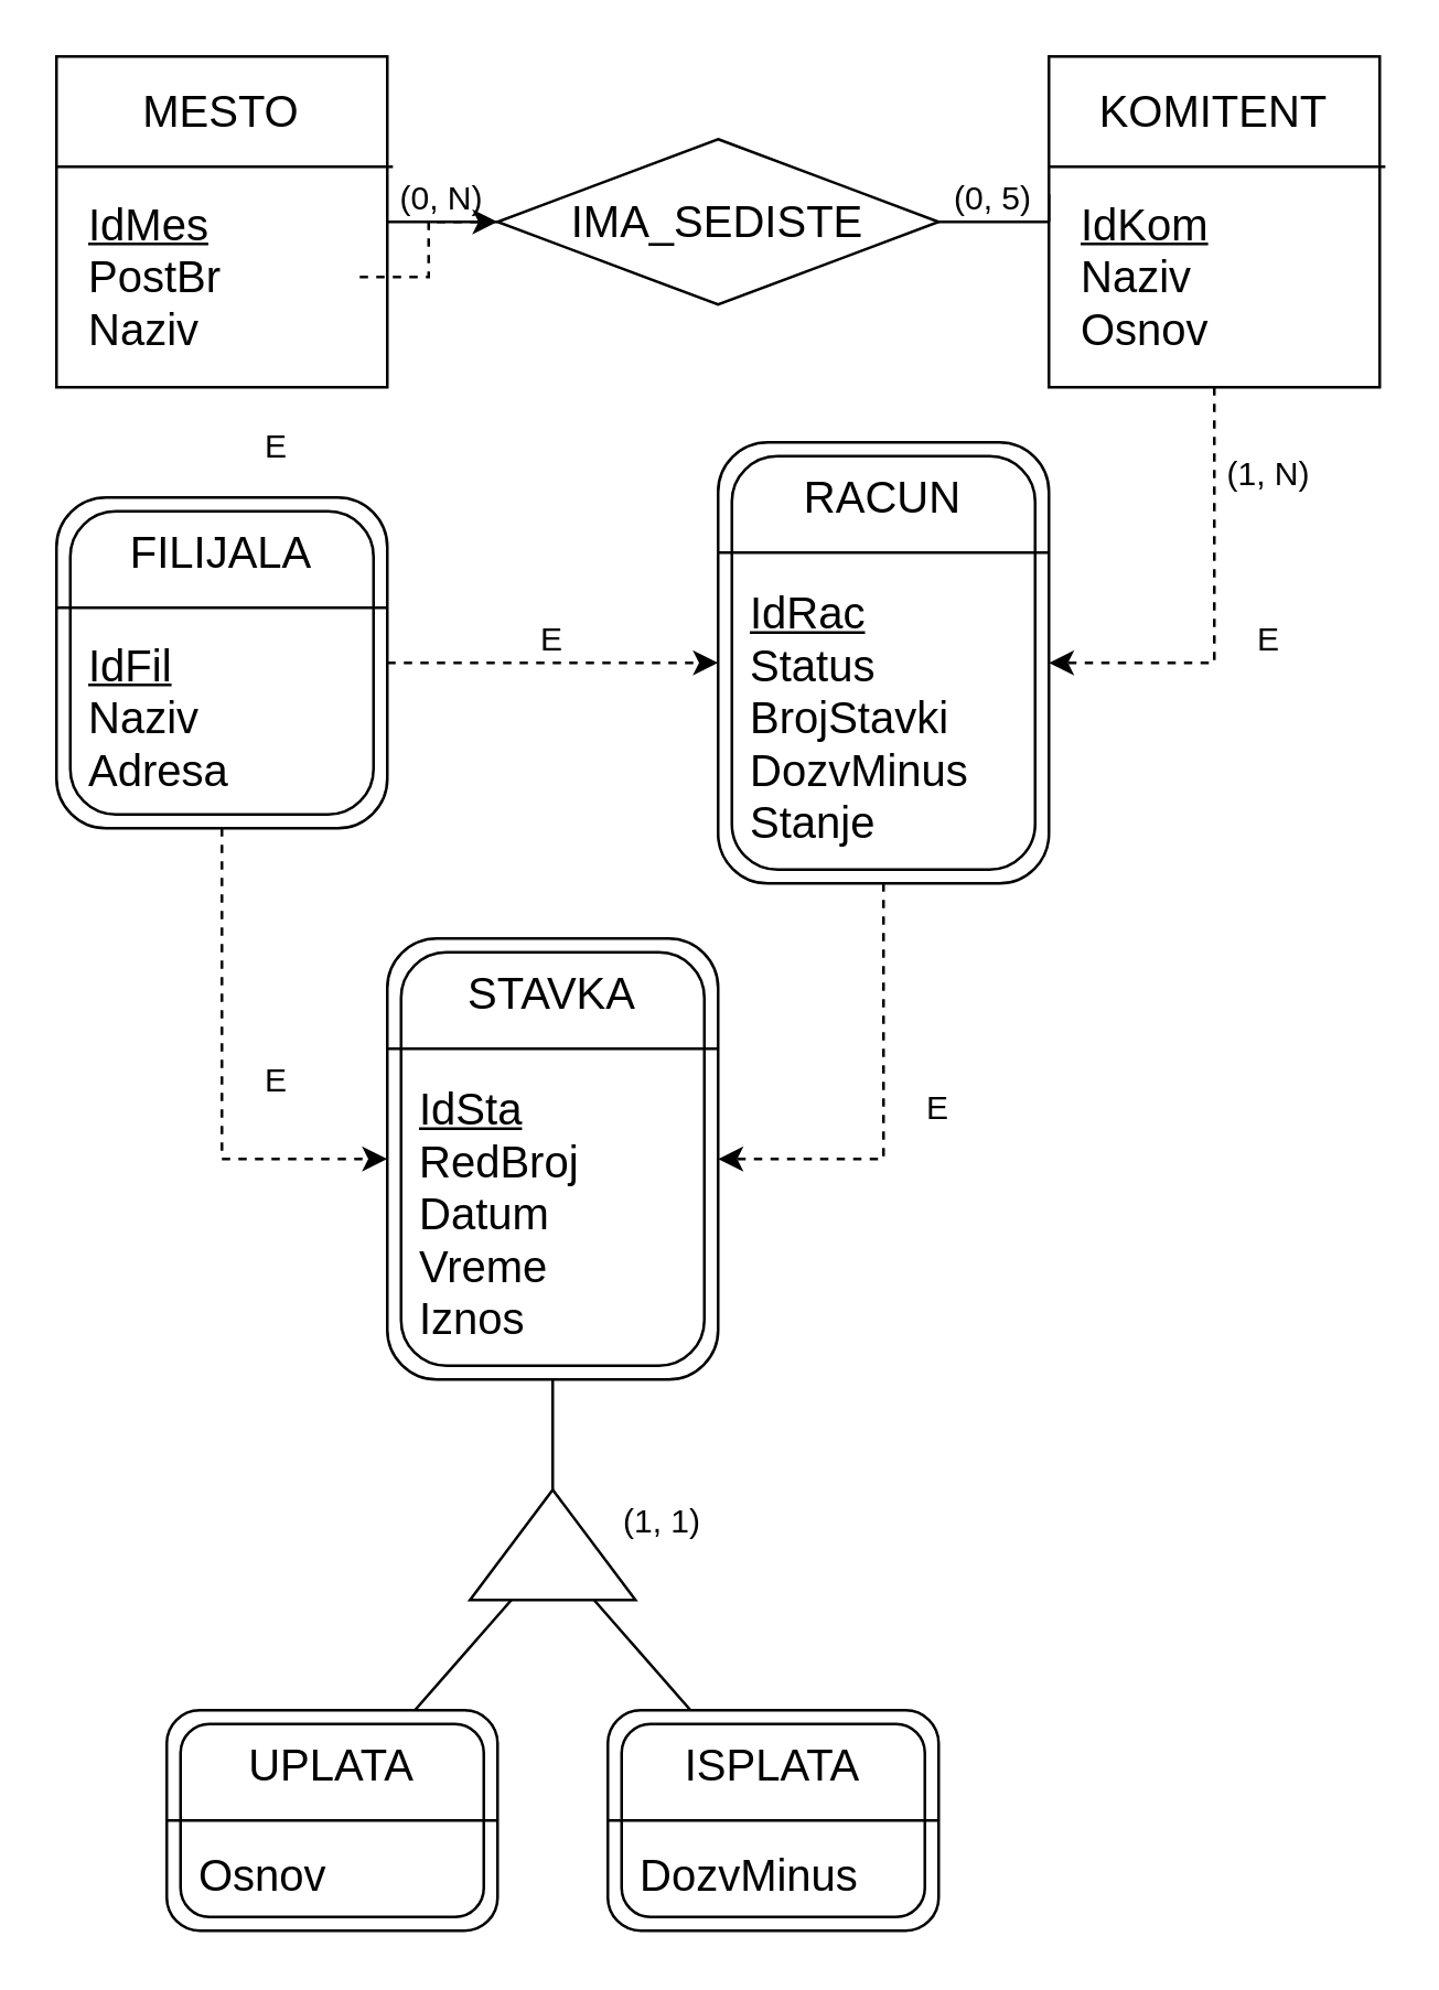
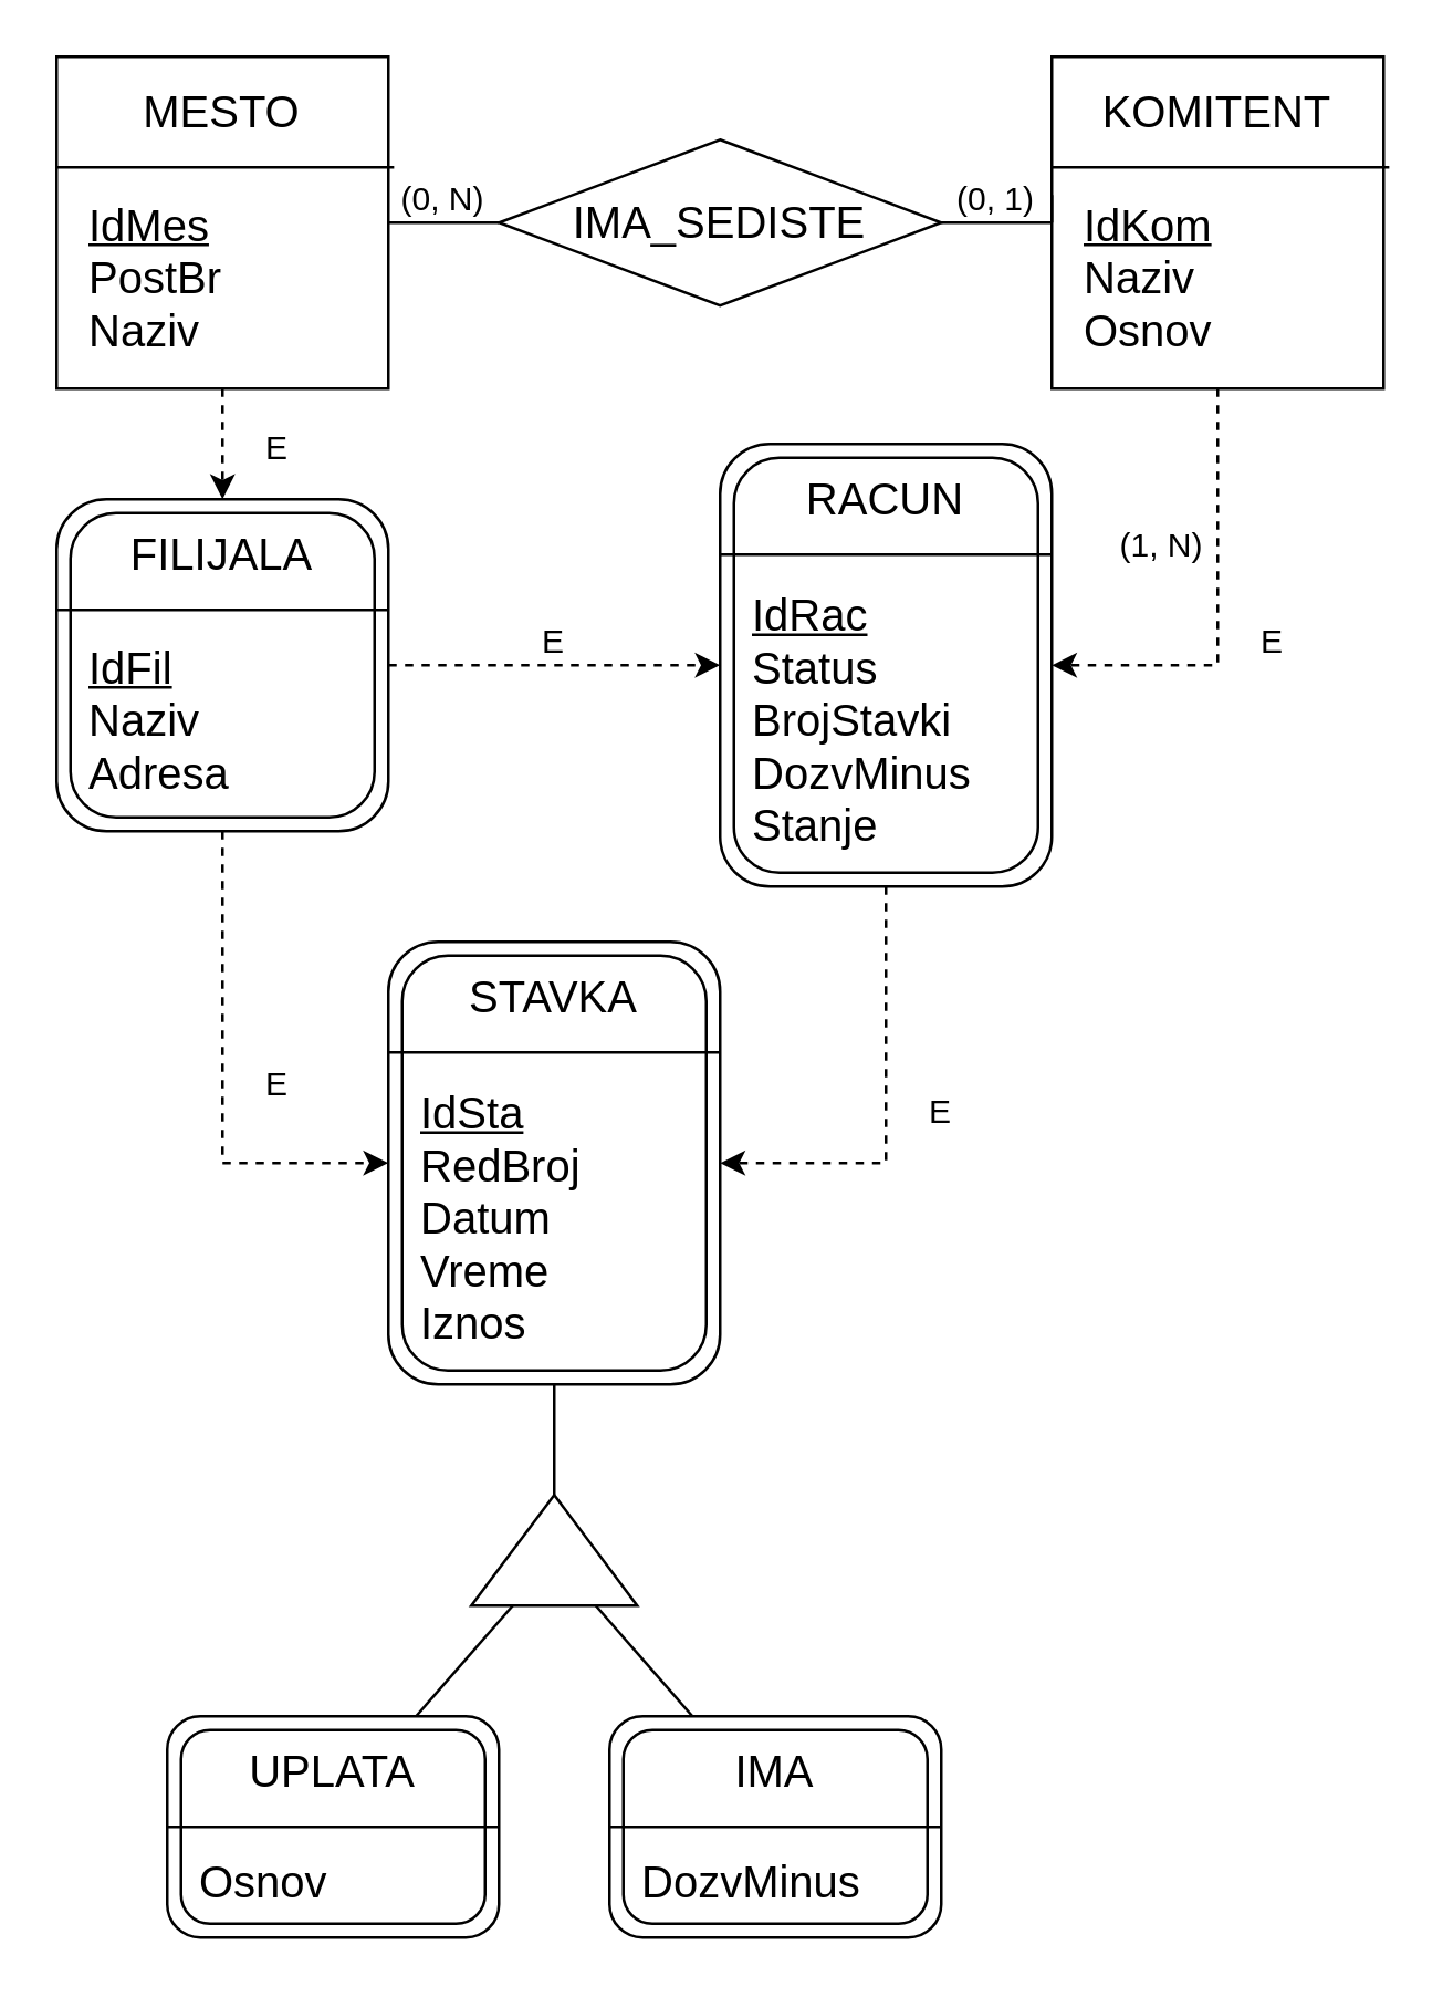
- <mxCell id="24" value="&lt;font style=&quot;font-size: 12px&quot;&gt;(0, 5)&lt;/font&gt;" style="text;html=1;strokeColor=none;fillColor=none;align=center;verticalAlign=middle;whiteSpace=wrap;rounded=0;fontSize=16;" vertex="1" parent="1"><mxGeometry x="340" y="60" width="40" height="20" as="geometry" /></mxCell>
+ <mxCell id="24" value="&lt;font style=&quot;font-size: 12px&quot;&gt;(0, 1)&lt;/font&gt;" style="text;html=1;strokeColor=none;fillColor=none;align=center;verticalAlign=middle;whiteSpace=wrap;rounded=0;fontSize=16;" vertex="1" parent="1"><mxGeometry x="340" y="60" width="40" height="20" as="geometry" /></mxCell>
- <mxCell id="5" style="edgeStyle=orthogonalEdgeStyle;rounded=0;orthogonalLoop=1;jettySize=auto;html=1;fontSize=16;dashed=1;" edge="1" parent="1" source="6" target="7"><mxGeometry relative="1" as="geometry" /></mxCell>
+ <mxCell id="5" style="edgeStyle=orthogonalEdgeStyle;rounded=0;orthogonalLoop=1;jettySize=auto;html=1;entryX=0.5;entryY=0;entryDx=0;entryDy=0;fontSize=16;dashed=1;" edge="1" parent="1" source="6" target="18"><mxGeometry relative="1" as="geometry" /></mxCell>
- <mxCell id="49" value="&lt;font style=&quot;font-size: 12px&quot;&gt;(1, N)&lt;/font&gt;" style="text;html=1;strokeColor=none;fillColor=none;align=center;verticalAlign=middle;whiteSpace=wrap;rounded=0;fontSize=16;" vertex="1" parent="1"><mxGeometry x="440" y="160" width="40" height="20" as="geometry" /></mxCell>
+ <mxCell id="49" value="&lt;font style=&quot;font-size: 12px&quot;&gt;(1, N)&lt;/font&gt;" style="text;html=1;strokeColor=none;fillColor=none;align=center;verticalAlign=middle;whiteSpace=wrap;rounded=0;fontSize=16;" vertex="1" parent="1"><mxGeometry x="400" y="185" width="40" height="20" as="geometry" /></mxCell>
- <mxCell id="50" value="&lt;font style=&quot;font-size: 12px&quot;&gt;(1, 1)&lt;/font&gt;" style="text;html=1;strokeColor=none;fillColor=none;align=center;verticalAlign=middle;whiteSpace=wrap;rounded=0;fontSize=16;" vertex="1" parent="1"><mxGeometry x="220" y="540" width="40" height="20" as="geometry" /></mxCell>
- <mxCell id="43" value="ISPLATA" style="text;html=1;strokeColor=none;fillColor=none;align=center;verticalAlign=middle;whiteSpace=wrap;rounded=0;fontSize=16;" vertex="1" parent="1"><mxGeometry x="220" y="620" width="120" height="40" as="geometry" /></mxCell>
+ <mxCell id="43" value="IMA" style="text;html=1;strokeColor=none;fillColor=none;align=center;verticalAlign=middle;whiteSpace=wrap;rounded=0;fontSize=16;" vertex="1" parent="1"><mxGeometry x="220" y="620" width="120" height="40" as="geometry" /></mxCell>
